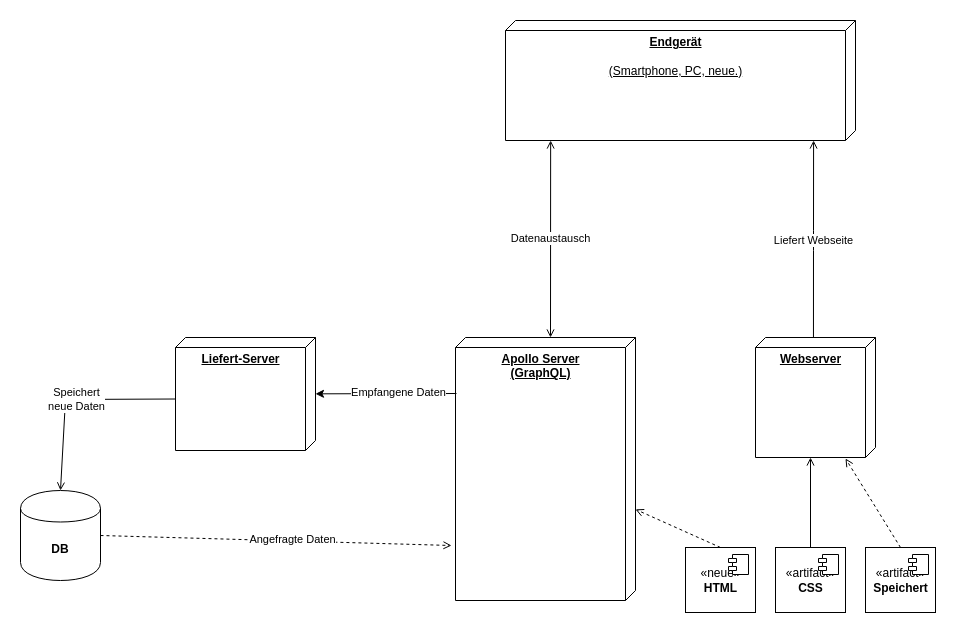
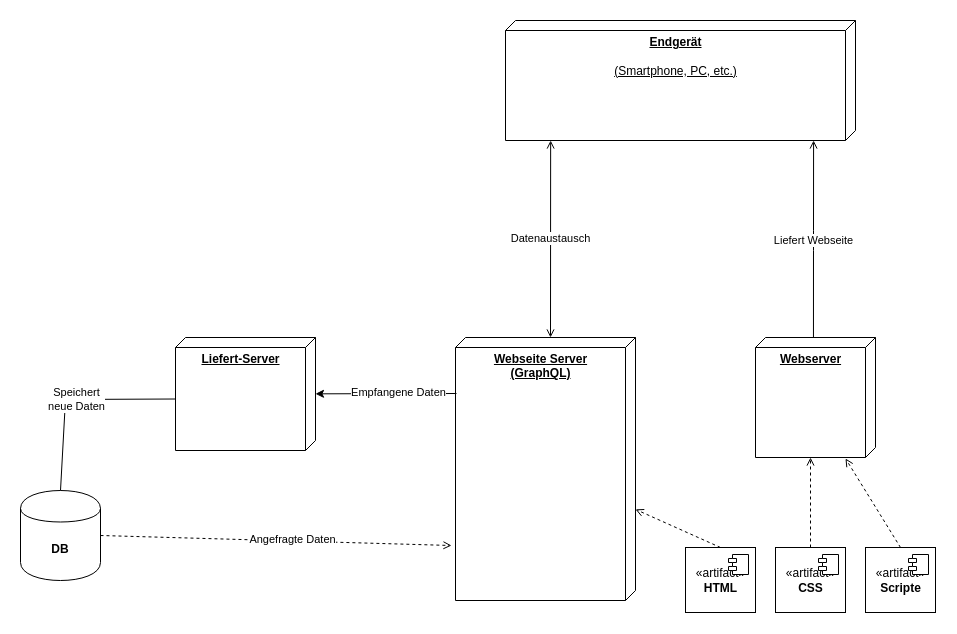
- <mxCell id="2" value="&lt;b&gt;Endgerät&lt;/b&gt;&lt;br&gt;&lt;br&gt;&lt;div&gt;(Smartphone, PC, neue.)&lt;/div&gt;" style="verticalAlign=top;align=center;spacingTop=8;spacingLeft=2;spacingRight=12;shape=cube;size=10;direction=south;fontStyle=4;html=1;" vertex="1" parent="1"><mxGeometry x="505" y="20" width="350" height="120" as="geometry" /></mxCell>
+ <mxCell id="2" value="&lt;b&gt;Endgerät&lt;/b&gt;&lt;br&gt;&lt;br&gt;&lt;div&gt;(Smartphone, PC, etc.)&lt;/div&gt;" style="verticalAlign=top;align=center;spacingTop=8;spacingLeft=2;spacingRight=12;shape=cube;size=10;direction=south;fontStyle=4;html=1;" vertex="1" parent="1"><mxGeometry x="505" y="20" width="350" height="120" as="geometry" /></mxCell>
- <mxCell id="14" value="&lt;b&gt;Apollo Server&lt;br&gt;(GraphQL)&lt;br&gt;&lt;/b&gt;" style="verticalAlign=top;align=center;spacingTop=8;spacingLeft=2;spacingRight=12;shape=cube;size=10;direction=south;fontStyle=4;html=1;" vertex="1" parent="1"><mxGeometry x="455" y="337" width="180" height="263" as="geometry" /></mxCell>
+ <mxCell id="14" value="&lt;b&gt;Webseite Server&lt;br&gt;(GraphQL)&lt;br&gt;&lt;/b&gt;" style="verticalAlign=top;align=center;spacingTop=8;spacingLeft=2;spacingRight=12;shape=cube;size=10;direction=south;fontStyle=4;html=1;" vertex="1" parent="1"><mxGeometry x="455" y="337" width="180" height="263" as="geometry" /></mxCell>
- <mxCell id="20" value="Speichert&lt;br&gt;neue Daten" style="endArrow=open;html=1;strokeColor=#000000;exitX=0;exitY=0;exitDx=61.5;exitDy=140;exitPerimeter=0;entryX=0.5;entryY=0;entryDx=0;entryDy=0;endFill=0;" edge="1" parent="1" source="15" target="17"><mxGeometry x="-0.015" width="50" height="50" relative="1" as="geometry"><mxPoint x="782.96" y="347" as="sourcePoint" /><mxPoint x="783.08" y="150" as="targetPoint" /><Array as="points"><mxPoint x="65" y="399" /></Array><mxPoint as="offset" /></mxGeometry></mxCell>
+ <mxCell id="20" value="Speichert&lt;br&gt;neue Daten" style="endArrow=none;html=1;strokeColor=#000000;exitX=0;exitY=0;exitDx=61.5;exitDy=140;exitPerimeter=0;entryX=0.5;entryY=0;entryDx=0;entryDy=0;endFill=0;" edge="1" parent="1" source="15" target="17"><mxGeometry x="-0.015" width="50" height="50" relative="1" as="geometry"><mxPoint x="782.96" y="347" as="sourcePoint" /><mxPoint x="783.08" y="150" as="targetPoint" /><Array as="points"><mxPoint x="65" y="399" /></Array><mxPoint as="offset" /></mxGeometry></mxCell>
- <mxCell id="11" value="" style="endArrow=open;dashed=0;html=1;strokeColor=#000000;exitX=0.5;exitY=0;exitDx=0;exitDy=0;entryX=0;entryY=0;entryDx=120;entryDy=65;entryPerimeter=0;endFill=0;" edge="1" parent="1" source="6" target="3"><mxGeometry width="50" height="50" relative="1" as="geometry"><mxPoint x="920" y="557" as="sourcePoint" /><mxPoint x="863.04" y="467" as="targetPoint" /></mxGeometry></mxCell>
+ <mxCell id="11" value="" style="endArrow=open;dashed=1;html=1;strokeColor=#000000;exitX=0.5;exitY=0;exitDx=0;exitDy=0;entryX=0;entryY=0;entryDx=120;entryDy=65;entryPerimeter=0;endFill=0;" edge="1" parent="1" source="6" target="3"><mxGeometry width="50" height="50" relative="1" as="geometry"><mxPoint x="920" y="557" as="sourcePoint" /><mxPoint x="863.04" y="467" as="targetPoint" /></mxGeometry></mxCell>
- <mxCell id="4" value="«neue»&lt;br&gt;&lt;b&gt;HTML&lt;/b&gt;" style="html=1;dropTarget=0;" vertex="1" parent="1"><mxGeometry x="685" y="547" width="70" height="65" as="geometry" /></mxCell>
+ <mxCell id="4" value="«artifact»&lt;br&gt;&lt;b&gt;HTML&lt;/b&gt;" style="html=1;dropTarget=0;" vertex="1" parent="1"><mxGeometry x="685" y="547" width="70" height="65" as="geometry" /></mxCell>
- <mxCell id="8" value="«artifact»&lt;br&gt;&lt;b&gt;Speichert&lt;/b&gt;" style="html=1;dropTarget=0;" vertex="1" parent="1"><mxGeometry x="865" y="547" width="70" height="65" as="geometry" /></mxCell>
+ <mxCell id="8" value="«artifact»&lt;br&gt;&lt;b&gt;Scripte&lt;/b&gt;" style="html=1;dropTarget=0;" vertex="1" parent="1"><mxGeometry x="865" y="547" width="70" height="65" as="geometry" /></mxCell>
